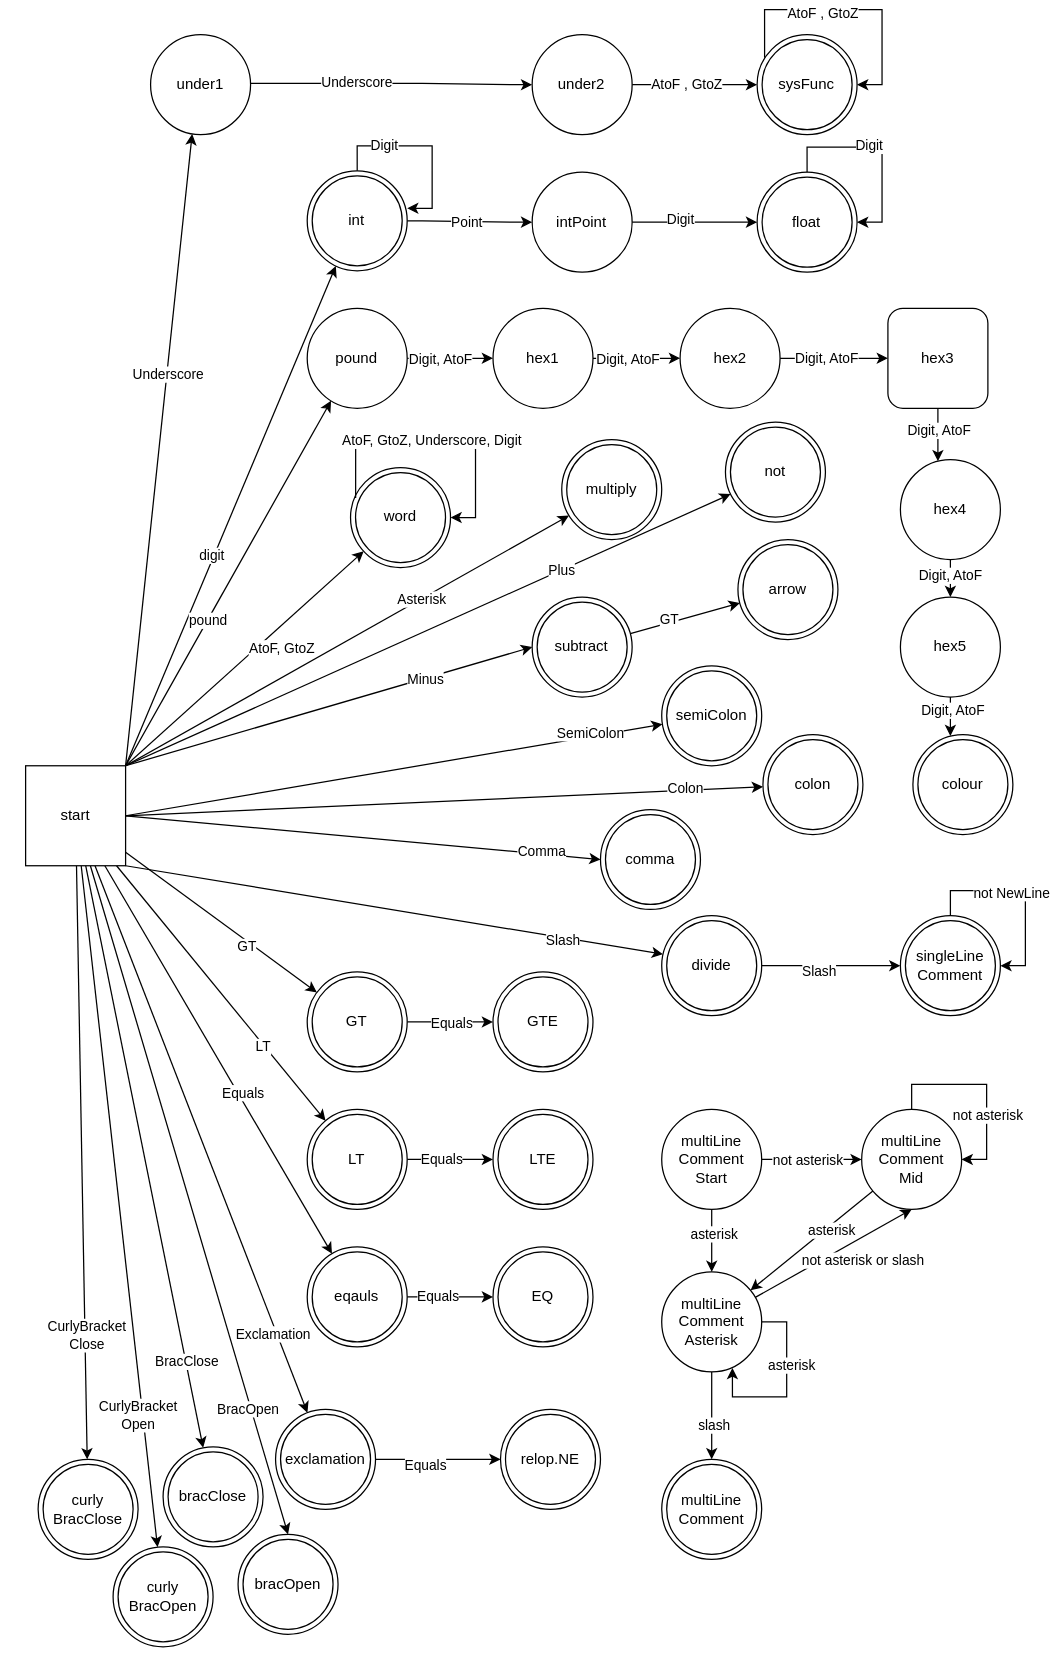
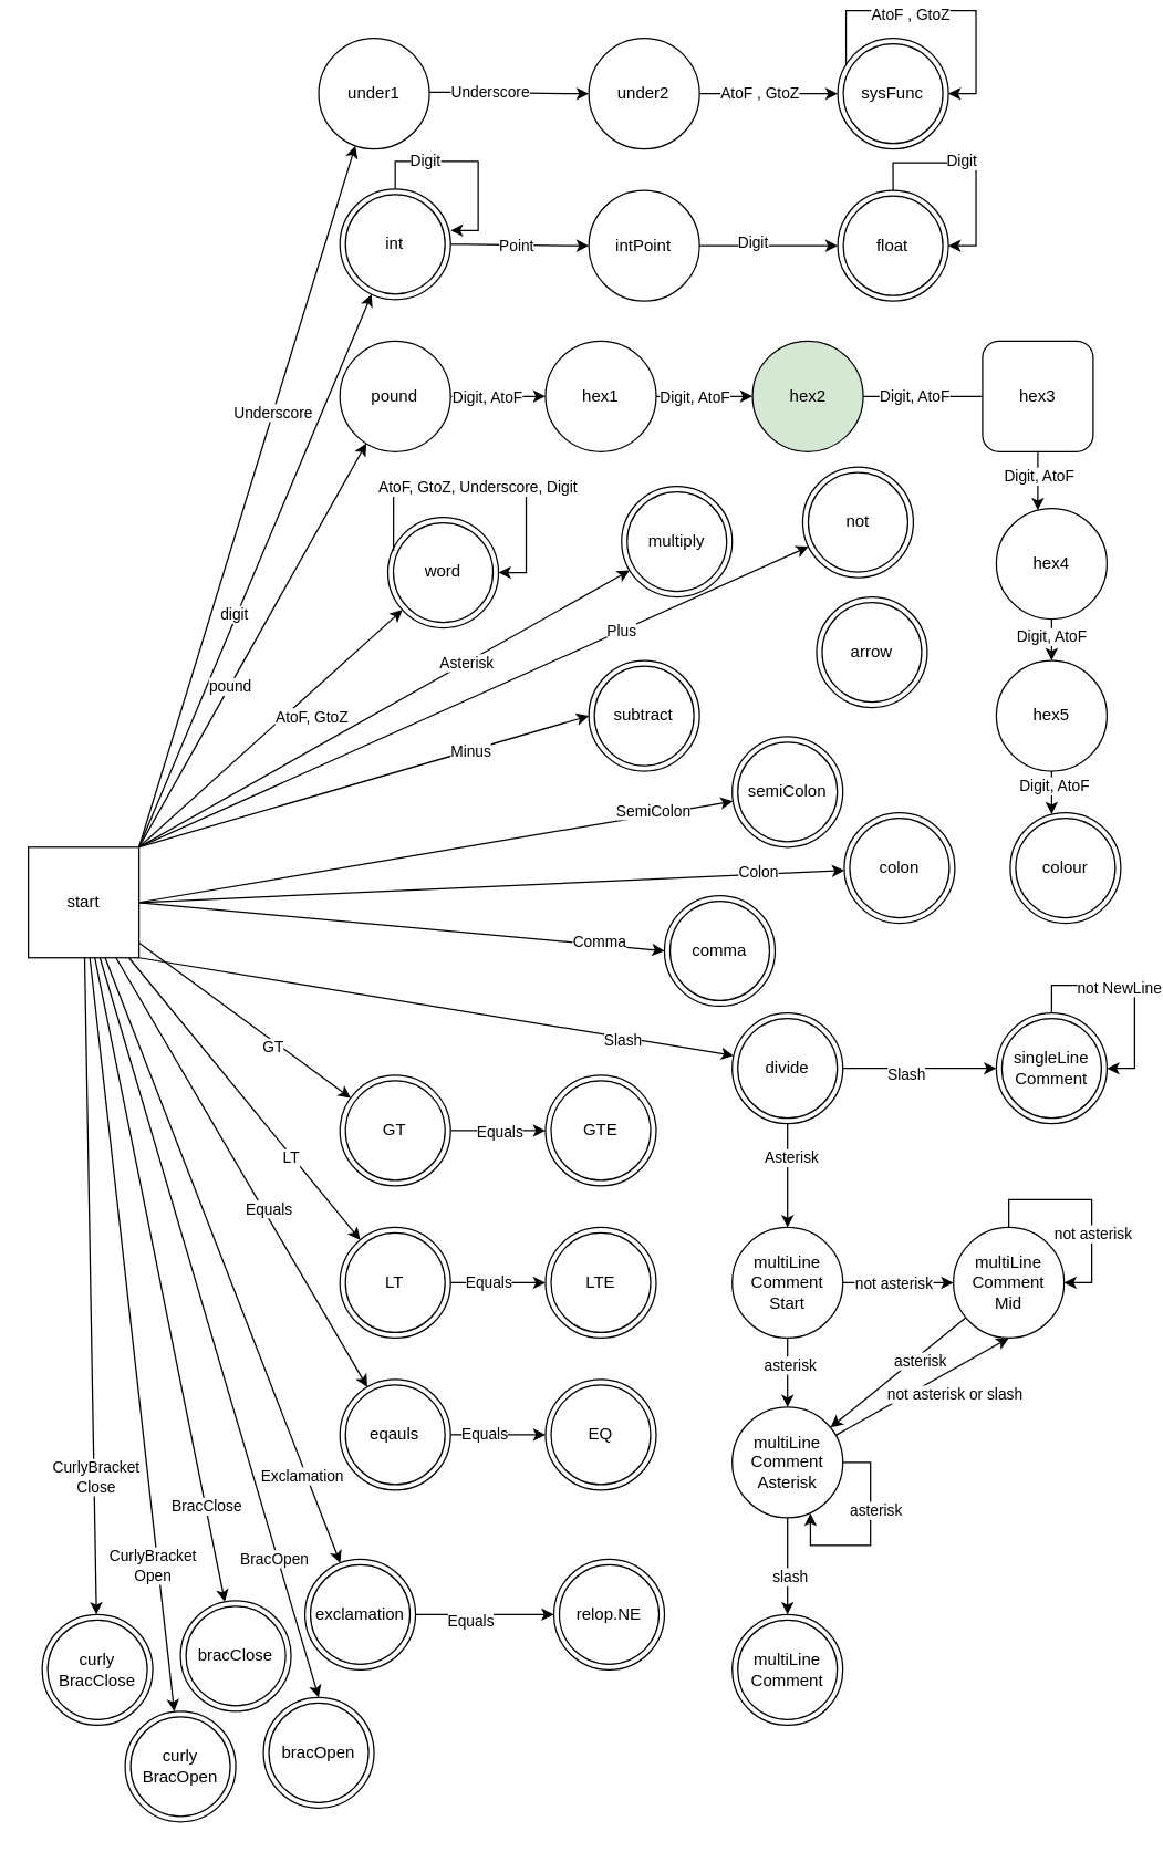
- <mxCell id="43" value="under1" style="ellipse;whiteSpace=wrap;html=1;aspect=fixed;" parent="1" vertex="1"><mxGeometry x="120" y="20.99" width="80" height="80" as="geometry" /></mxCell>
+ <mxCell id="43" value="under1" style="ellipse;whiteSpace=wrap;html=1;aspect=fixed;" parent="1" vertex="1"><mxGeometry x="230" y="20.99" width="80" height="80" as="geometry" /></mxCell>
- <mxCell id="69" value="hex2" style="ellipse;whiteSpace=wrap;html=1;aspect=fixed;" parent="1" vertex="1"><mxGeometry x="543.7" y="239.919" width="80" height="80" as="geometry" /></mxCell>
+ <mxCell id="69" value="hex2" style="ellipse;whiteSpace=wrap;html=1;aspect=fixed;fillColor=#d5e8d4;" parent="1" vertex="1"><mxGeometry x="543.7" y="239.919" width="80" height="80" as="geometry" /></mxCell>
- <mxCell id="67" value="" style="rounded=0;orthogonalLoop=1;jettySize=auto;html=1;orthogonal=1;" parent="1" source="69" target="72" edge="1"><mxGeometry relative="1" as="geometry" /></mxCell>
+ <mxCell id="67" value="" style="rounded=0;orthogonalLoop=1;jettySize=auto;html=1;orthogonal=1;endArrow=none;" parent="1" source="69" target="72" edge="1"><mxGeometry relative="1" as="geometry" /></mxCell>
- <mxCell id="90" value="" style="rounded=0;orthogonalLoop=1;jettySize=auto;html=1;" parent="1" source="92" target="116" edge="1"><mxGeometry relative="1" as="geometry" /></mxCell>
- <mxCell id="91" value="GT" style="edgeLabel;html=1;align=center;verticalAlign=middle;resizable=0;points=[];" parent="90" vertex="1" connectable="0"><mxGeometry x="-0.266" y="3" relative="1" as="geometry"><mxPoint as="offset" /></mxGeometry></mxCell>
+ <mxCell id="86" value="" style="edgeStyle=none;rounded=0;orthogonalLoop=1;jettySize=auto;html=1;" parent="1" source="88" target="124" edge="1"><mxGeometry relative="1" as="geometry" /></mxCell>
+ <mxCell id="87" value="Asterisk" style="edgeLabel;html=1;align=center;verticalAlign=middle;resizable=0;points=[];" parent="86" vertex="1" connectable="0"><mxGeometry x="-0.37" y="2" relative="1" as="geometry"><mxPoint as="offset" /></mxGeometry></mxCell>
